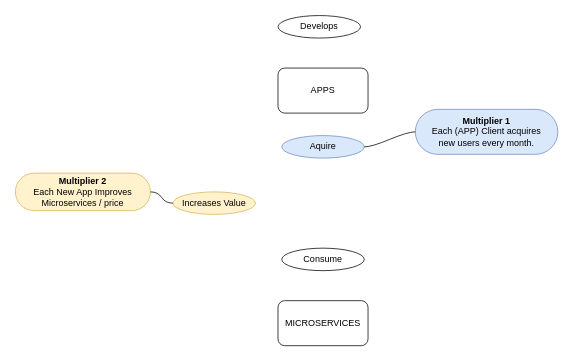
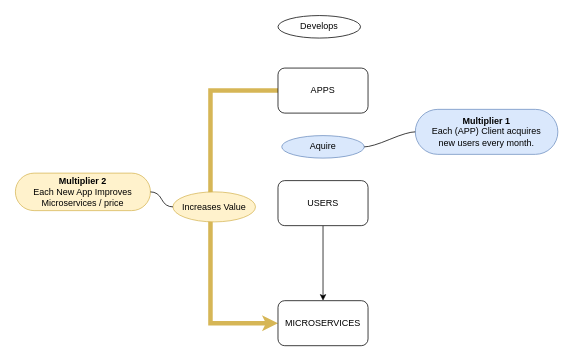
+ <mxCell id="2" style="edgeStyle=orthogonalEdgeStyle;rounded=0;orthogonalLoop=1;jettySize=auto;html=1;exitX=0;exitY=0.5;exitDx=0;exitDy=0;entryX=0;entryY=0.5;entryDx=0;entryDy=0;fillColor=#fff2cc;strokeColor=#d6b656;strokeWidth=6;endSize=2;" edge="1" parent="1" source="3" target="6"><mxGeometry relative="1" as="geometry"><Array as="points"><mxPoint x="280" y="120" /><mxPoint x="280" y="430" /></Array></mxGeometry></mxCell>
- <mxCell id="10" value="Increases Value" style="ellipse;whiteSpace=wrap;html=1;fillColor=#fff2cc;strokeColor=#d6b656;" vertex="1" parent="1"><mxGeometry x="230" y="255" width="110" height="30" as="geometry" /></mxCell>
+ <mxCell id="10" value="Increases Value" style="ellipse;whiteSpace=wrap;html=1;fillColor=#fff2cc;strokeColor=#d6b656;" vertex="1" parent="1"><mxGeometry x="230" y="255" width="110" height="40" as="geometry" /></mxCell>
+ <mxCell id="5" value="USERS" style="rounded=1;whiteSpace=wrap;html=1;" vertex="1" parent="1"><mxGeometry x="370" y="240" width="120" height="60" as="geometry" /></mxCell>
+ <mxCell id="4" style="edgeStyle=orthogonalEdgeStyle;rounded=0;orthogonalLoop=1;jettySize=auto;html=1;exitX=0.5;exitY=1;exitDx=0;exitDy=0;entryX=0.5;entryY=0;entryDx=0;entryDy=0;" edge="1" parent="1" source="5" target="6"><mxGeometry relative="1" as="geometry" /></mxCell>
- <mxCell id="9" value="Consume" style="ellipse;whiteSpace=wrap;html=1;" vertex="1" parent="1"><mxGeometry x="375" y="330" width="110" height="30" as="geometry" /></mxCell>
